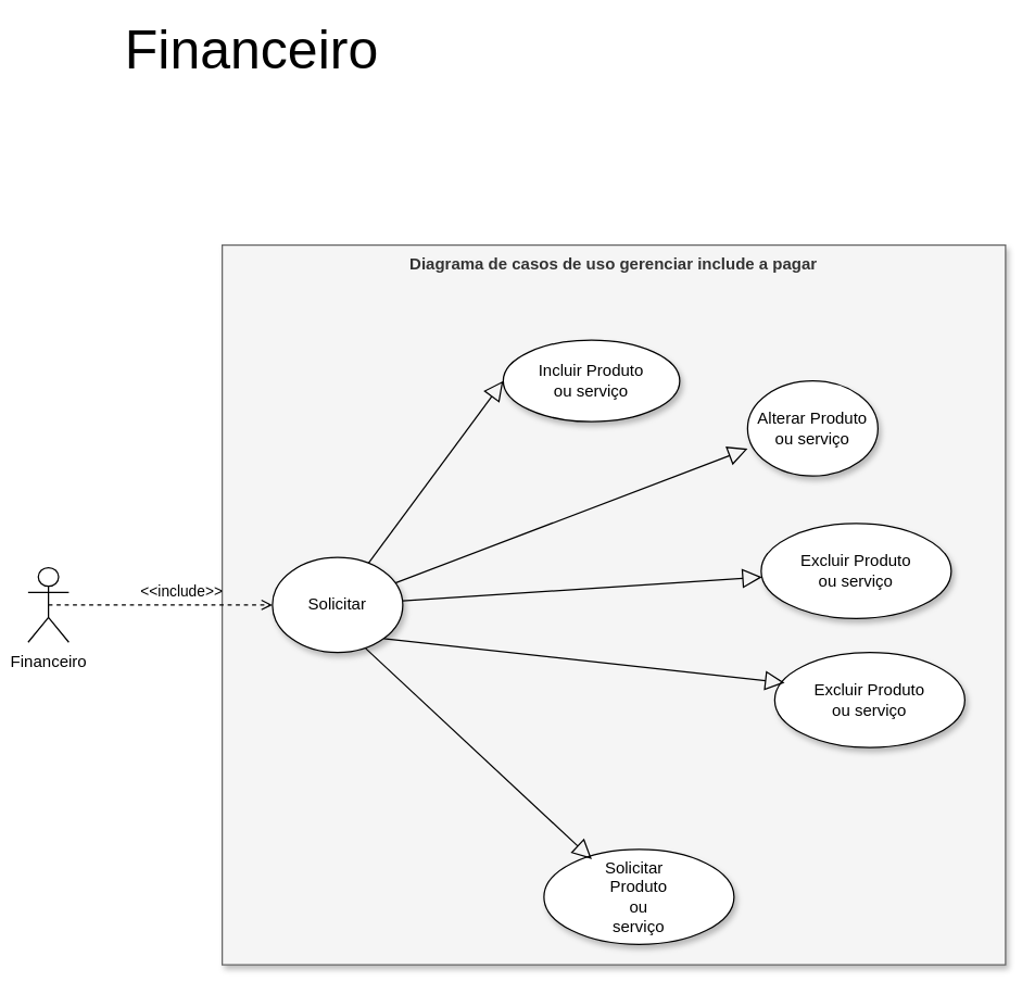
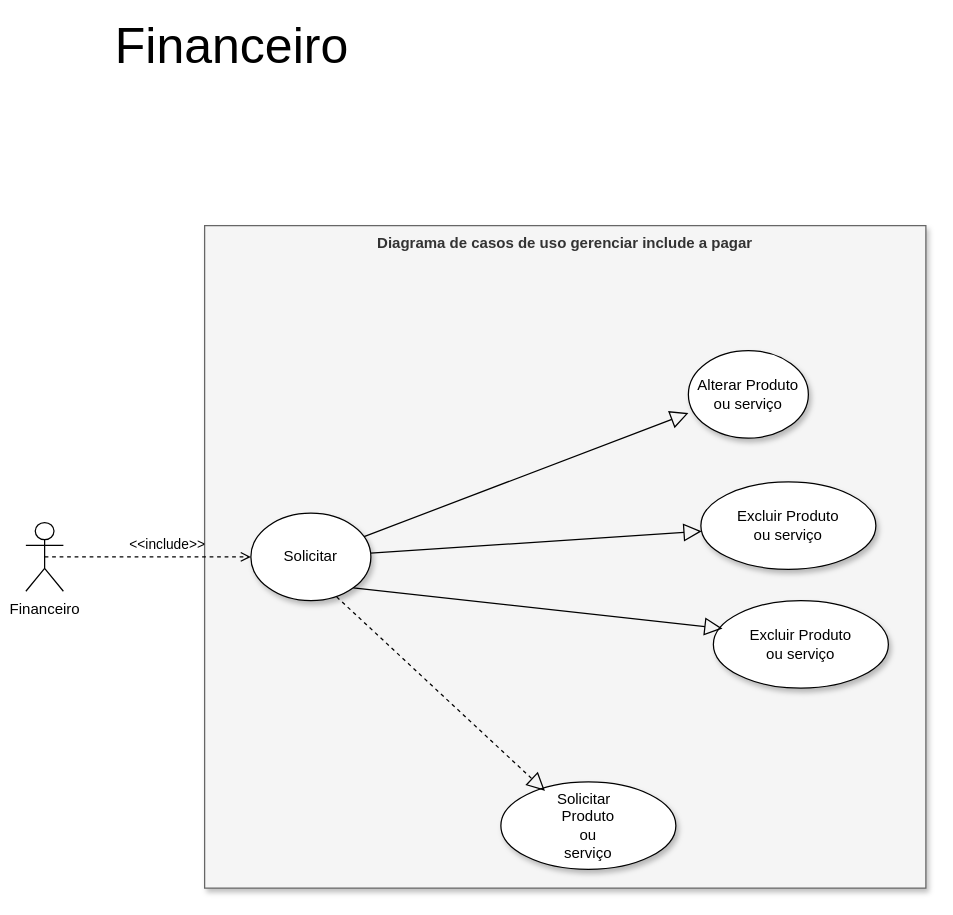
- <mxCell id="4" value="Incluir Produto&lt;br&gt;ou serviço" style="ellipse;whiteSpace=wrap;html=1;shadow=1;" parent="1" vertex="1"><mxGeometry x="370" y="250" width="130" height="60" as="geometry" /></mxCell>
- <mxCell id="6" value="" style="edgeStyle=none;html=1;endArrow=block;endFill=0;endSize=12;verticalAlign=bottom;rounded=0;entryX=0;entryY=0.5;entryDx=0;entryDy=0;" parent="1" source="11" target="4" edge="1"><mxGeometry width="160" relative="1" as="geometry"><mxPoint x="320" y="330" as="sourcePoint" /><mxPoint x="290" y="345" as="targetPoint" /></mxGeometry></mxCell>
- <mxCell id="16" value="" style="edgeStyle=none;html=1;endArrow=block;endFill=0;endSize=12;verticalAlign=bottom;rounded=0;entryX=0.252;entryY=0.103;entryDx=0;entryDy=0;entryPerimeter=0;exitX=0.715;exitY=0.957;exitDx=0;exitDy=0;exitPerimeter=0;" edge="1" parent="1" source="11" target="15"><mxGeometry width="160" relative="1" as="geometry"><mxPoint x="190" y="490" as="sourcePoint" /><mxPoint x="453" y="592" as="targetPoint" /></mxGeometry></mxCell>
+ <mxCell id="16" value="" style="edgeStyle=none;html=1;endArrow=block;endFill=0;endSize=12;verticalAlign=bottom;rounded=0;entryX=0.252;entryY=0.103;entryDx=0;entryDy=0;entryPerimeter=0;exitX=0.715;exitY=0.957;exitDx=0;exitDy=0;exitPerimeter=0;dashed=1;" edge="1" parent="1" source="11" target="15"><mxGeometry width="160" relative="1" as="geometry"><mxPoint x="190" y="490" as="sourcePoint" /><mxPoint x="453" y="592" as="targetPoint" /></mxGeometry></mxCell>
